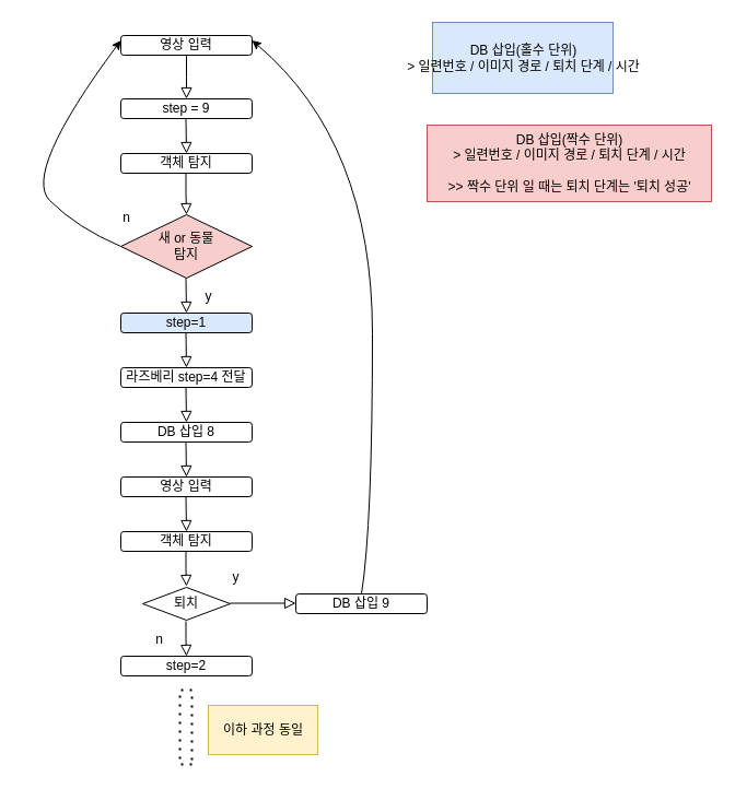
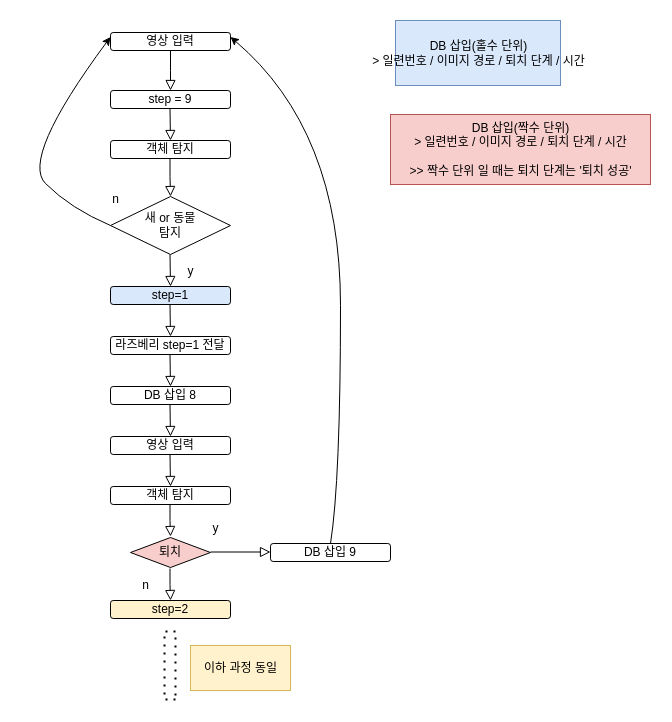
- <mxCell id="7" value="새 or 동물 &lt;br&gt;탐지" style="rhombus;whiteSpace=wrap;html=1;fillColor=#f8cecc;" parent="1" vertex="1"><mxGeometry x="110" y="196" width="120" height="58" as="geometry" /></mxCell>
+ <mxCell id="7" value="새 or 동물 &lt;br&gt;탐지" style="rhombus;whiteSpace=wrap;html=1;" parent="1" vertex="1"><mxGeometry x="110" y="196" width="120" height="58" as="geometry" /></mxCell>
- <mxCell id="12" value="라즈베리 step=4 전달" style="rounded=1;whiteSpace=wrap;html=1;" parent="1" vertex="1"><mxGeometry x="110" y="336" width="120" height="18" as="geometry" /></mxCell>
+ <mxCell id="12" value="라즈베리 step=1 전달" style="rounded=1;whiteSpace=wrap;html=1;" parent="1" vertex="1"><mxGeometry x="110" y="336" width="120" height="18" as="geometry" /></mxCell>
- <mxCell id="20" value="퇴치" style="rhombus;whiteSpace=wrap;html=1;" parent="1" vertex="1"><mxGeometry x="130" y="537" width="80" height="30" as="geometry" /></mxCell>
+ <mxCell id="20" value="퇴치" style="rhombus;whiteSpace=wrap;html=1;fillColor=#f8cecc;" parent="1" vertex="1"><mxGeometry x="130" y="537" width="80" height="30" as="geometry" /></mxCell>
- <mxCell id="23" value="step=2" style="rounded=1;whiteSpace=wrap;html=1;" parent="1" vertex="1"><mxGeometry x="110" y="600" width="120" height="18" as="geometry" /></mxCell>
+ <mxCell id="23" value="step=2" style="rounded=1;whiteSpace=wrap;html=1;fillColor=#fff2cc;" parent="1" vertex="1"><mxGeometry x="110" y="600" width="120" height="18" as="geometry" /></mxCell>
